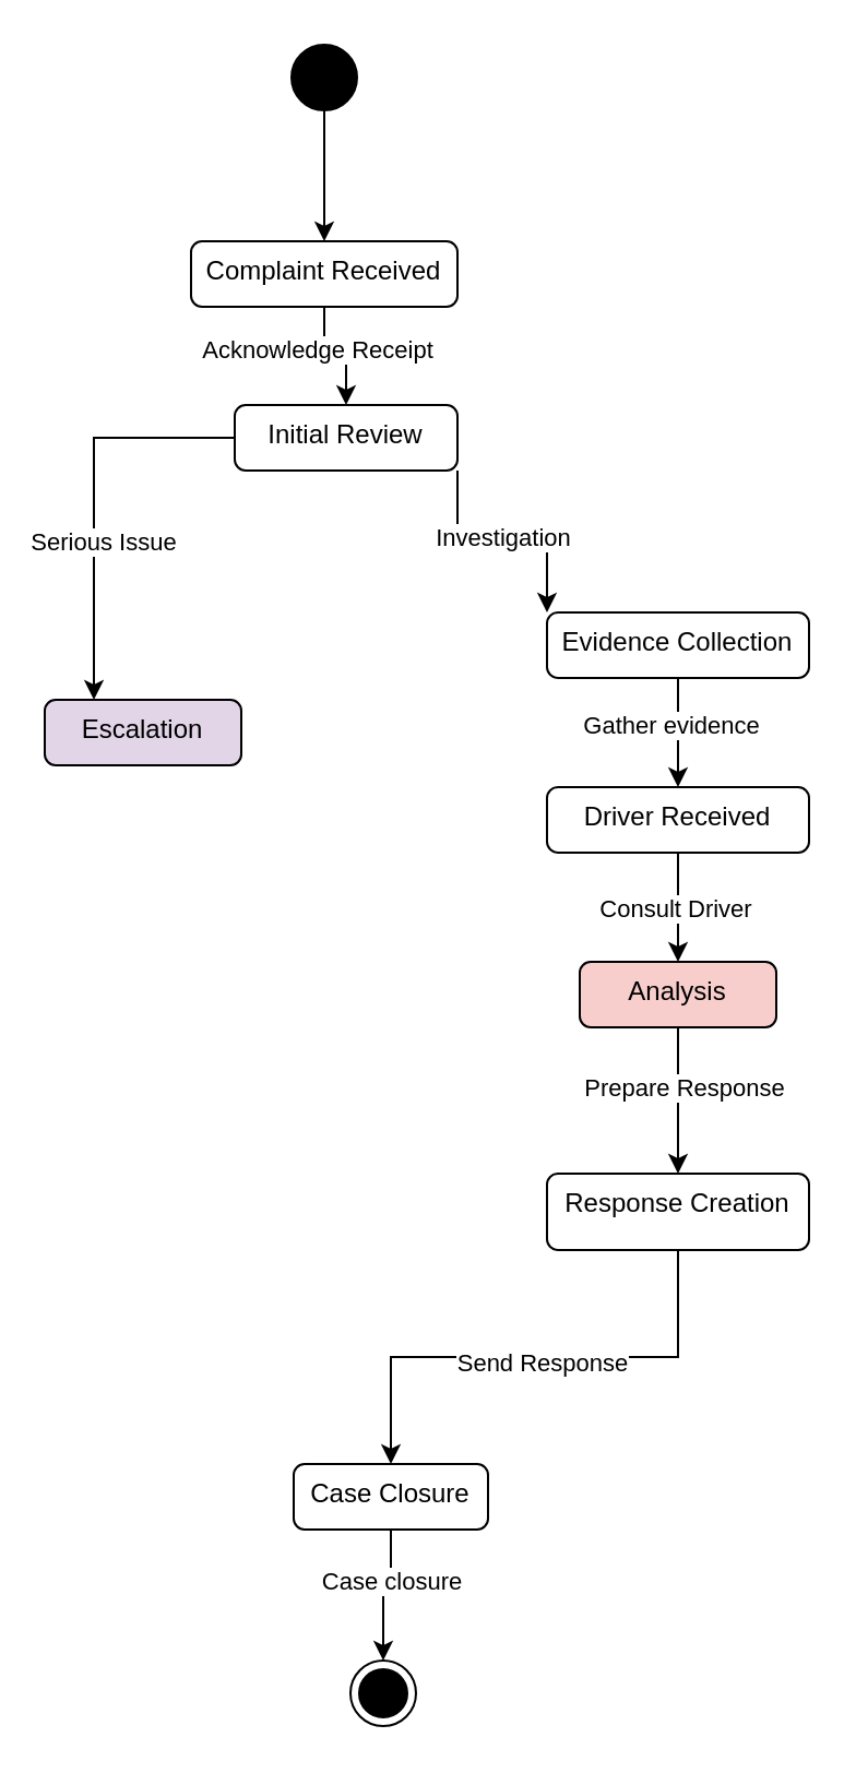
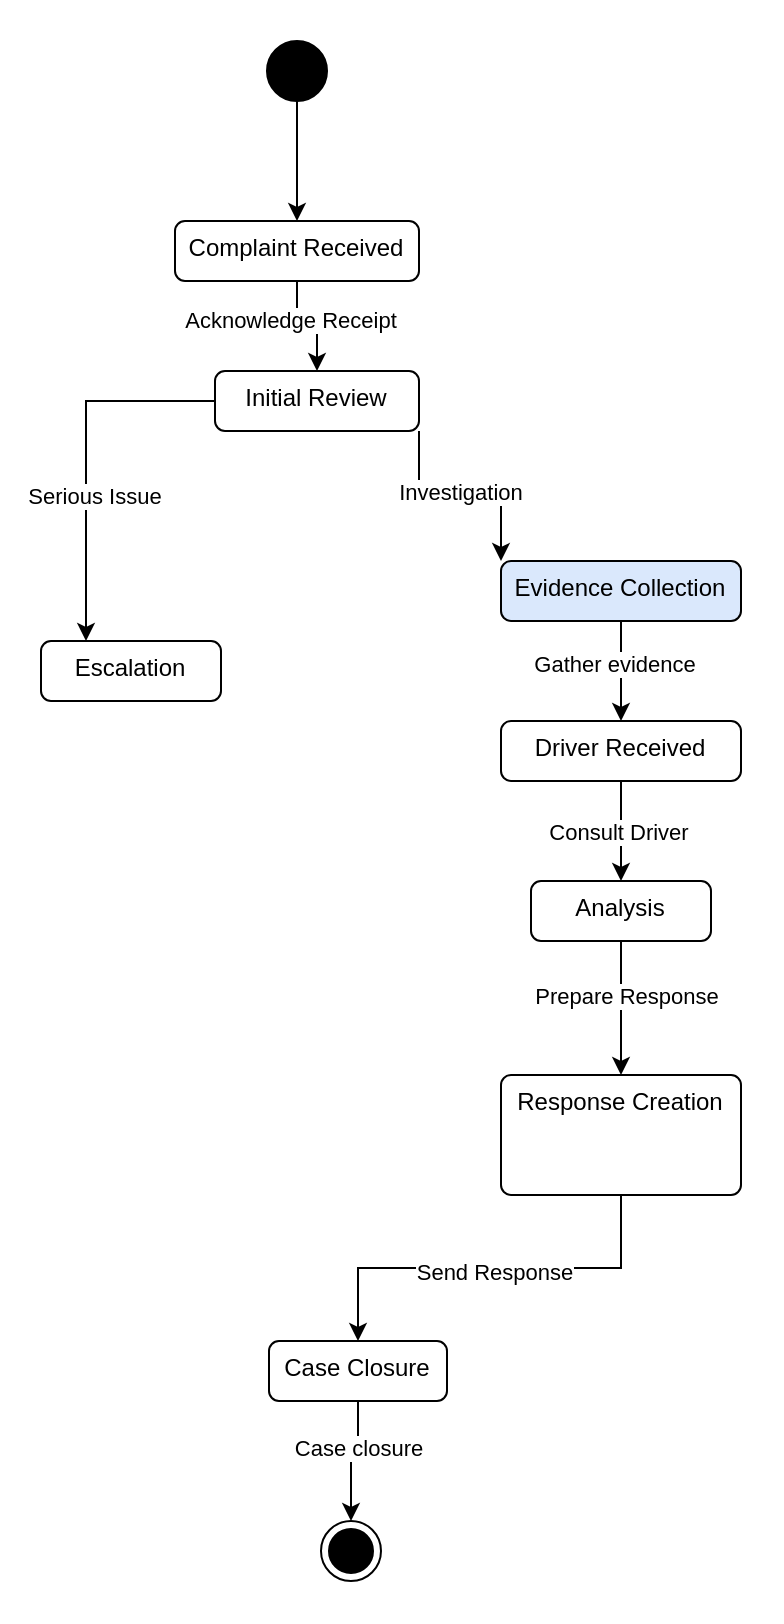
- <mxCell id="14" value="Evidence Collection" style="html=1;align=center;verticalAlign=top;rounded=1;absoluteArcSize=1;arcSize=10;dashed=0;whiteSpace=wrap;" vertex="1" parent="1"><mxGeometry x="250" y="280" width="120" height="30" as="geometry" /></mxCell>
+ <mxCell id="14" value="Evidence Collection" style="html=1;align=center;verticalAlign=top;rounded=1;absoluteArcSize=1;arcSize=10;dashed=0;whiteSpace=wrap;fillColor=#dae8fc;" vertex="1" parent="1"><mxGeometry x="250" y="280" width="120" height="30" as="geometry" /></mxCell>
- <mxCell id="28" value="Escalation" style="html=1;align=center;verticalAlign=top;rounded=1;absoluteArcSize=1;arcSize=10;dashed=0;whiteSpace=wrap;fillColor=#e1d5e7;" vertex="1" parent="1"><mxGeometry x="20" y="320" width="90" height="30" as="geometry" /></mxCell>
+ <mxCell id="28" value="Escalation" style="html=1;align=center;verticalAlign=top;rounded=1;absoluteArcSize=1;arcSize=10;dashed=0;whiteSpace=wrap;" vertex="1" parent="1"><mxGeometry x="20" y="320" width="90" height="30" as="geometry" /></mxCell>
- <mxCell id="20" value="Analysis" style="html=1;align=center;verticalAlign=top;rounded=1;absoluteArcSize=1;arcSize=10;dashed=0;whiteSpace=wrap;fillColor=#f8cecc;" vertex="1" parent="1"><mxGeometry x="265" y="440" width="90" height="30" as="geometry" /></mxCell>
+ <mxCell id="20" value="Analysis" style="html=1;align=center;verticalAlign=top;rounded=1;absoluteArcSize=1;arcSize=10;dashed=0;whiteSpace=wrap;" vertex="1" parent="1"><mxGeometry x="265" y="440" width="90" height="30" as="geometry" /></mxCell>
- <mxCell id="23" value="Response Creation" style="html=1;align=center;verticalAlign=top;rounded=1;absoluteArcSize=1;arcSize=10;dashed=0;whiteSpace=wrap;" vertex="1" parent="1"><mxGeometry x="250" y="537" width="120" height="35" as="geometry" /></mxCell>
+ <mxCell id="23" value="Response Creation" style="html=1;align=center;verticalAlign=top;rounded=1;absoluteArcSize=1;arcSize=10;dashed=0;whiteSpace=wrap;" vertex="1" parent="1"><mxGeometry x="250" y="537" width="120" height="60" as="geometry" /></mxCell>
